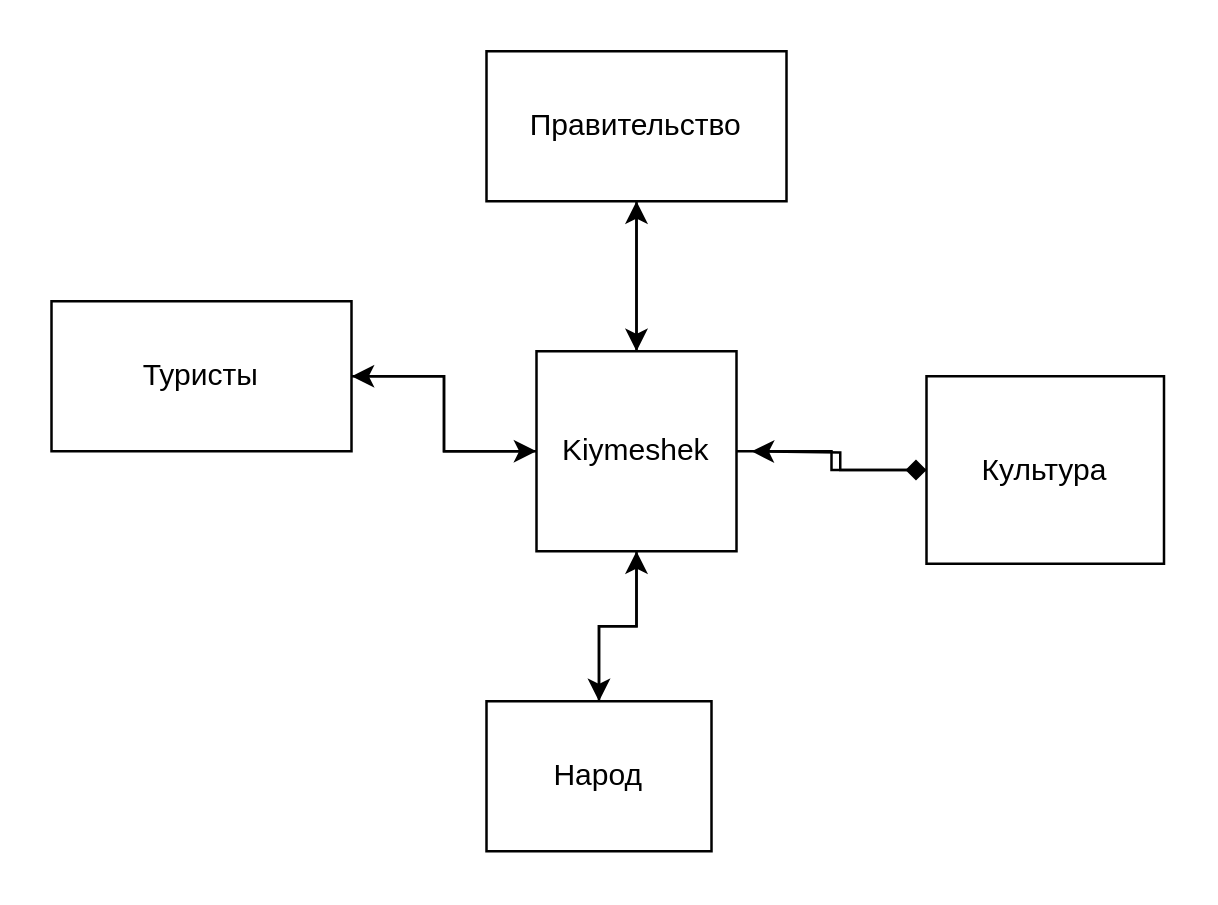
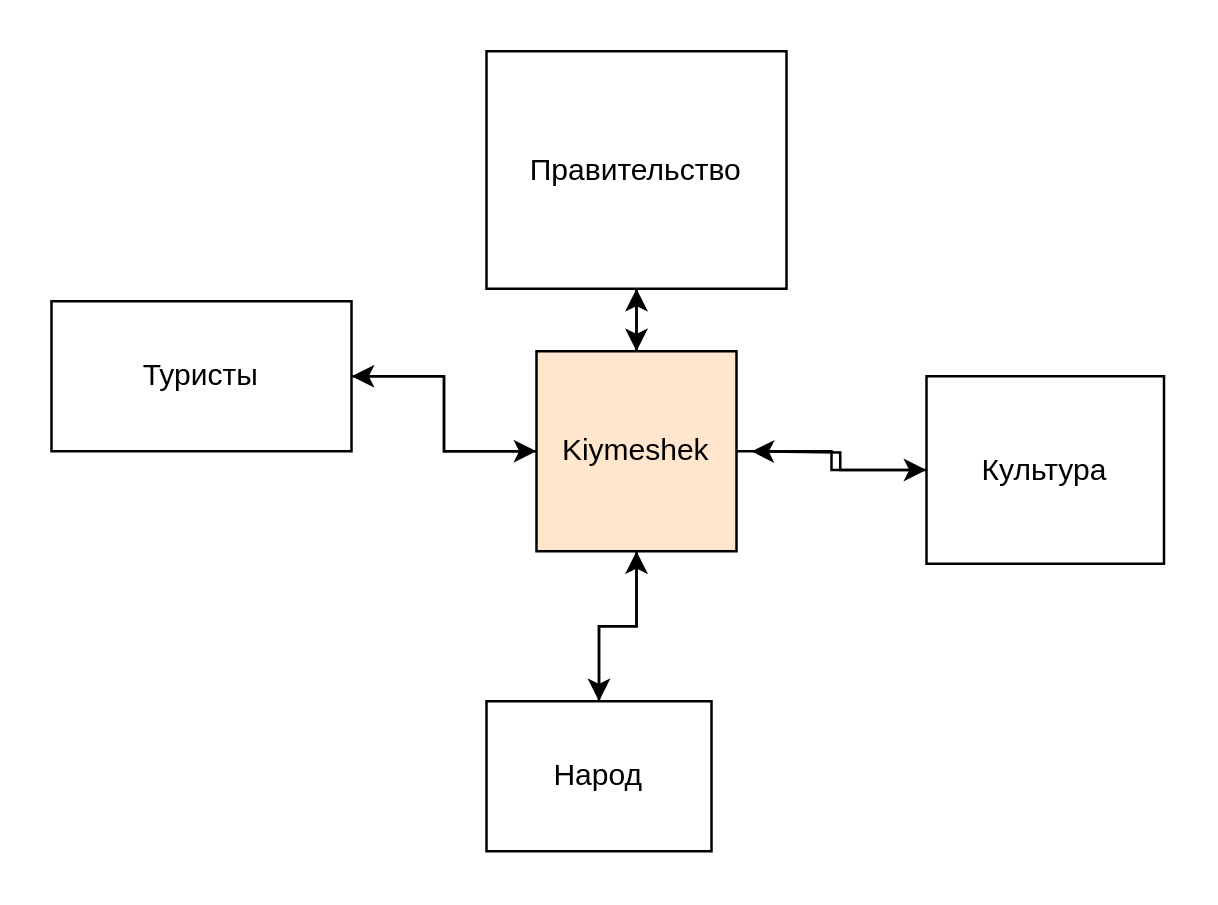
- <mxCell id="8" value="Правительство" style="rounded=0;whiteSpace=wrap;html=1;" vertex="1" parent="1"><mxGeometry x="194" y="20" width="120" height="60" as="geometry" /></mxCell>
+ <mxCell id="8" value="Правительство" style="rounded=0;whiteSpace=wrap;html=1;" vertex="1" parent="1"><mxGeometry x="194" y="20" width="120" height="95" as="geometry" /></mxCell>
- <mxCell id="6" value="Kiymeshek" style="whiteSpace=wrap;html=1;aspect=fixed;" vertex="1" parent="1"><mxGeometry x="214" y="140" width="80" height="80" as="geometry" /></mxCell>
+ <mxCell id="6" value="Kiymeshek" style="whiteSpace=wrap;html=1;aspect=fixed;fillColor=#ffe6cc;" vertex="1" parent="1"><mxGeometry x="214" y="140" width="80" height="80" as="geometry" /></mxCell>
- <mxCell id="3" style="edgeStyle=orthogonalEdgeStyle;rounded=0;orthogonalLoop=1;jettySize=auto;html=1;entryX=0;entryY=0.5;entryDx=0;entryDy=0;endArrow=diamond;" edge="1" parent="1" source="6" target="13"><mxGeometry relative="1" as="geometry" /></mxCell>
+ <mxCell id="3" style="edgeStyle=orthogonalEdgeStyle;rounded=0;orthogonalLoop=1;jettySize=auto;html=1;entryX=0;entryY=0.5;entryDx=0;entryDy=0;" edge="1" parent="1" source="6" target="13"><mxGeometry relative="1" as="geometry" /></mxCell>
